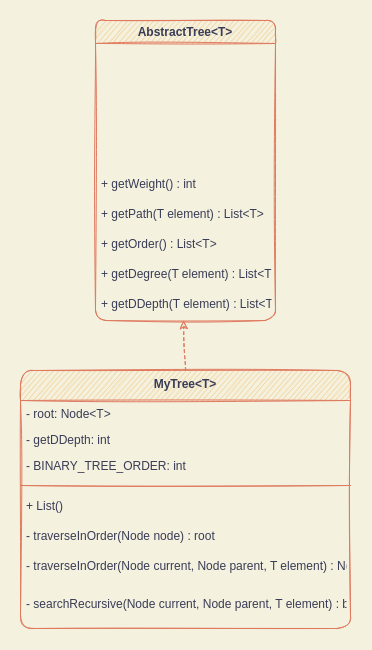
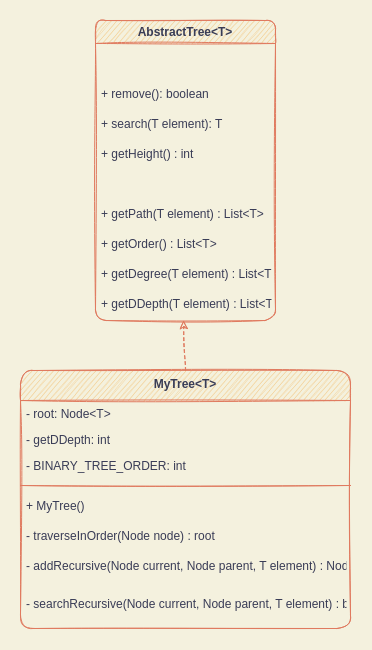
+ <mxCell id="14" value="+ remove(): boolean&#10;&#10;" style="text;strokeColor=none;fillColor=none;align=left;verticalAlign=top;spacingLeft=4;spacingRight=4;overflow=hidden;rotatable=0;points=[[0,0.5],[1,0.5]];portConstraint=eastwest;fontSize=12;fontColor=#393C56;rounded=1;sketch=1;" vertex="1" parent="13"><mxGeometry y="60" width="180" height="30" as="geometry" /></mxCell>
+ <mxCell id="15" value="+ search(T element): T&#10;&#10;" style="text;strokeColor=none;fillColor=none;align=left;verticalAlign=top;spacingLeft=4;spacingRight=4;overflow=hidden;rotatable=0;points=[[0,0.5],[1,0.5]];portConstraint=eastwest;fontSize=12;fontColor=#393C56;rounded=1;sketch=1;" vertex="1" parent="13"><mxGeometry y="90" width="180" height="30" as="geometry" /></mxCell>
+ <mxCell id="16" value="+ getHeight() : int&#10;" style="text;strokeColor=none;fillColor=none;align=left;verticalAlign=top;spacingLeft=4;spacingRight=4;overflow=hidden;rotatable=0;points=[[0,0.5],[1,0.5]];portConstraint=eastwest;fontSize=12;fontColor=#393C56;rounded=1;sketch=1;" vertex="1" parent="13"><mxGeometry y="120" width="180" height="30" as="geometry" /></mxCell>
- <mxCell id="17" value="+ getWeight() : int&#10;" style="text;strokeColor=none;fillColor=none;align=left;verticalAlign=top;spacingLeft=4;spacingRight=4;overflow=hidden;rotatable=0;points=[[0,0.5],[1,0.5]];portConstraint=eastwest;fontSize=12;fontColor=#393C56;rounded=1;sketch=1;" vertex="1" parent="13"><mxGeometry y="150" width="180" height="30" as="geometry" /></mxCell>
- <mxCell id="9" value="+ List() " style="text;strokeColor=none;fillColor=none;align=left;verticalAlign=top;spacingLeft=4;spacingRight=4;overflow=hidden;rotatable=0;points=[[0,0.5],[1,0.5]];portConstraint=eastwest;fontSize=12;fontColor=#393C56;rounded=1;sketch=1;" vertex="1" parent="3"><mxGeometry y="122" width="330" height="30" as="geometry" /></mxCell>
+ <mxCell id="9" value="+ MyTree() " style="text;strokeColor=none;fillColor=none;align=left;verticalAlign=top;spacingLeft=4;spacingRight=4;overflow=hidden;rotatable=0;points=[[0,0.5],[1,0.5]];portConstraint=eastwest;fontSize=12;fontColor=#393C56;rounded=1;sketch=1;" vertex="1" parent="3"><mxGeometry y="122" width="330" height="30" as="geometry" /></mxCell>
- <mxCell id="11" value="- traverseInOrder(Node current, Node parent, T element) : Node" style="text;strokeColor=none;fillColor=none;align=left;verticalAlign=top;spacingLeft=4;spacingRight=4;overflow=hidden;rotatable=0;points=[[0,0.5],[1,0.5]];portConstraint=eastwest;fontSize=12;fontColor=#393C56;rounded=1;sketch=1;" vertex="1" parent="3"><mxGeometry y="182" width="330" height="38" as="geometry" /></mxCell>
+ <mxCell id="11" value="- addRecursive(Node current, Node parent, T element) : Node" style="text;strokeColor=none;fillColor=none;align=left;verticalAlign=top;spacingLeft=4;spacingRight=4;overflow=hidden;rotatable=0;points=[[0,0.5],[1,0.5]];portConstraint=eastwest;fontSize=12;fontColor=#393C56;rounded=1;sketch=1;" vertex="1" parent="3"><mxGeometry y="182" width="330" height="38" as="geometry" /></mxCell>
